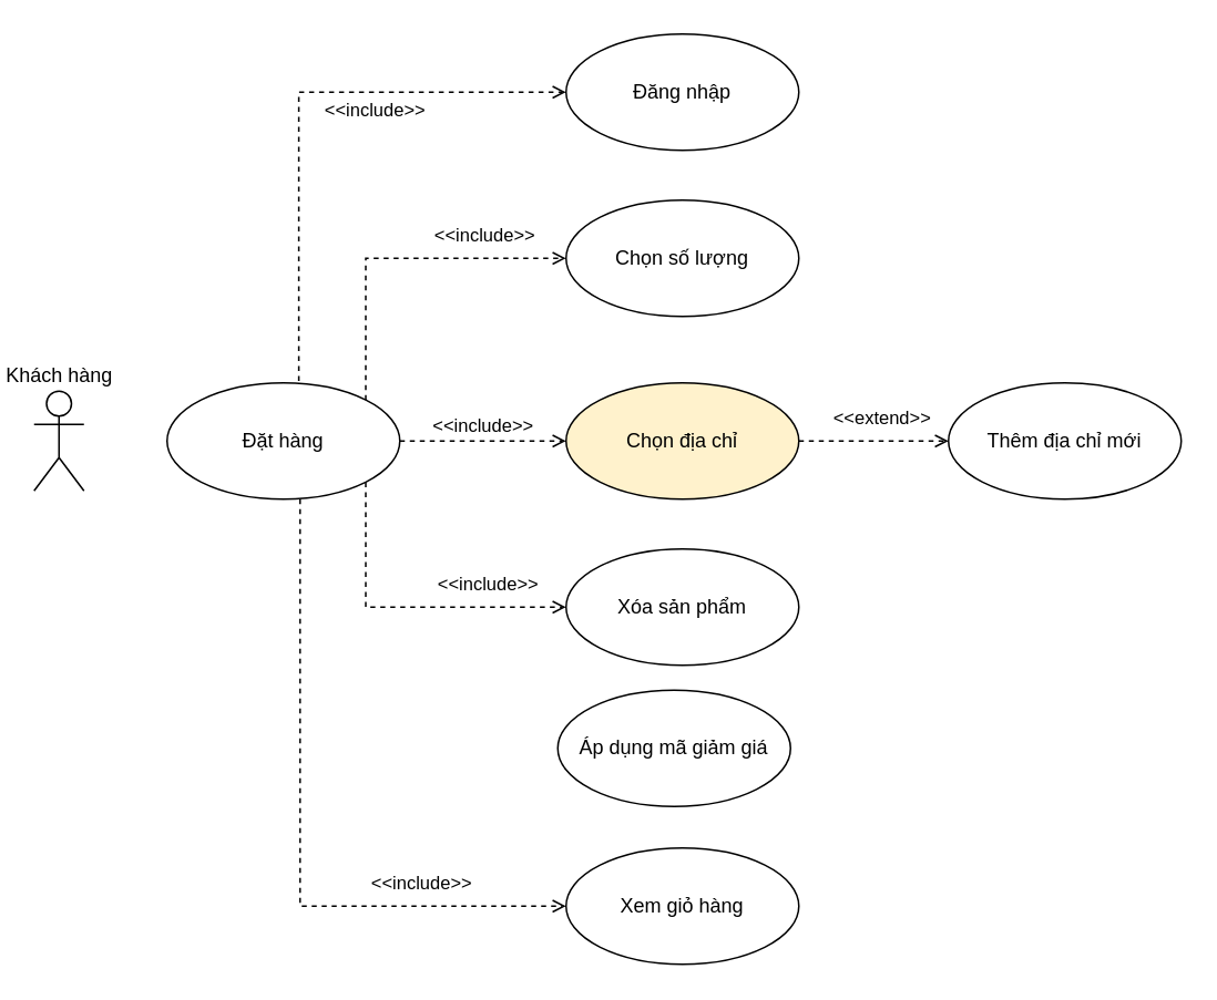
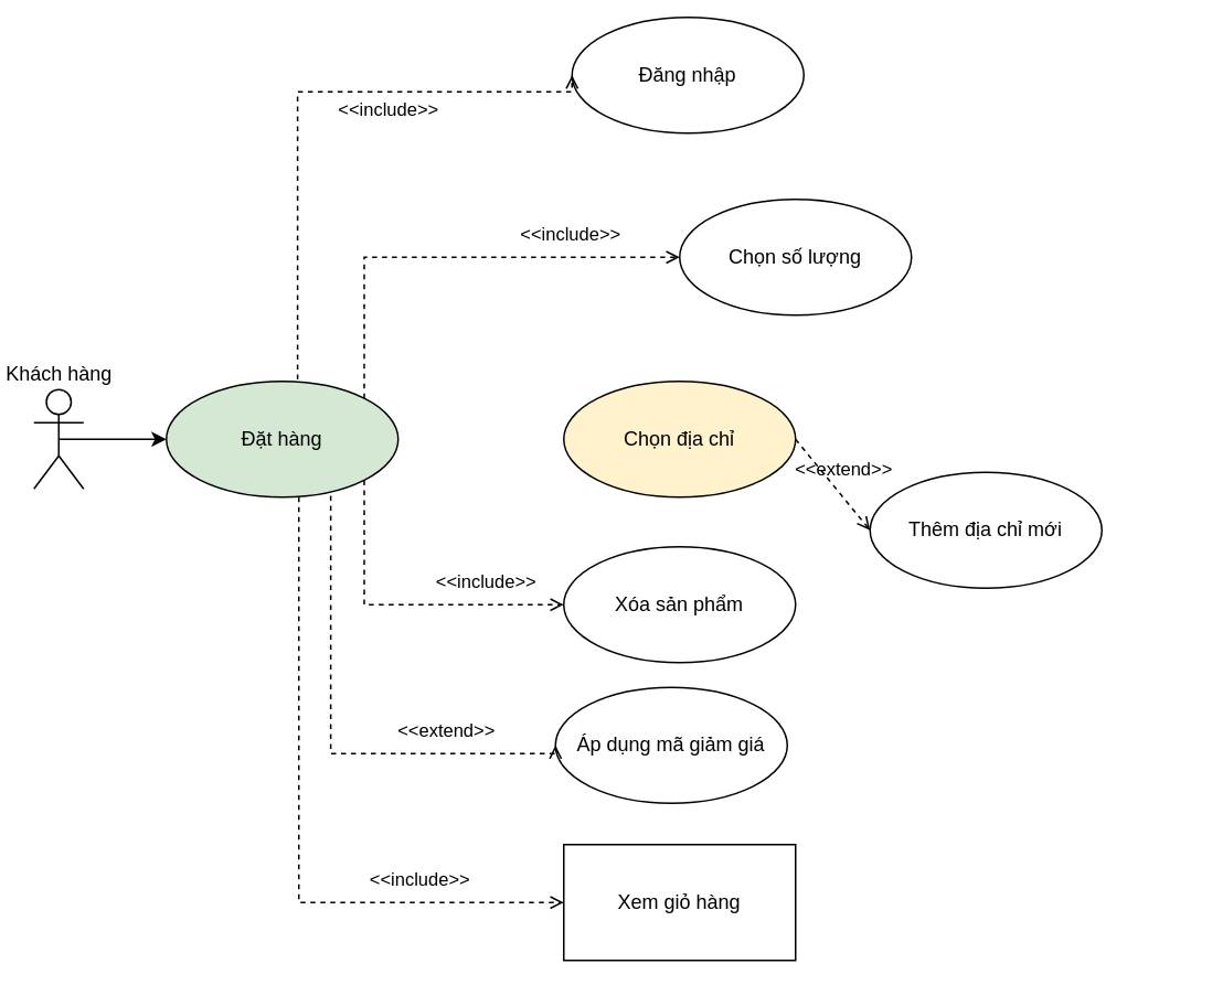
- <mxCell id="12" value="Đăng nhập" style="ellipse;whiteSpace=wrap;html=1;" vertex="1" parent="1"><mxGeometry x="340" y="20" width="140" height="70" as="geometry" /></mxCell>
+ <mxCell id="12" value="Đăng nhập" style="ellipse;whiteSpace=wrap;html=1;" vertex="1" parent="1"><mxGeometry x="345" y="10" width="140" height="70" as="geometry" /></mxCell>
- <mxCell id="11" value="Chọn số lượng" style="ellipse;whiteSpace=wrap;html=1;" vertex="1" parent="1"><mxGeometry x="340" y="120" width="140" height="70" as="geometry" /></mxCell>
+ <mxCell id="11" value="Chọn số lượng" style="ellipse;whiteSpace=wrap;html=1;" vertex="1" parent="1"><mxGeometry x="410" y="120" width="140" height="70" as="geometry" /></mxCell>
+ <mxCell id="2" style="rounded=0;orthogonalLoop=1;jettySize=auto;html=1;exitX=0.5;exitY=0.5;exitDx=0;exitDy=0;exitPerimeter=0;" edge="1" parent="1" source="3" target="4"><mxGeometry relative="1" as="geometry" /></mxCell>
- <mxCell id="4" value="Đặt hàng" style="ellipse;whiteSpace=wrap;html=1;" vertex="1" parent="1"><mxGeometry x="100" y="230" width="140" height="70" as="geometry" /></mxCell>
+ <mxCell id="4" value="Đặt hàng" style="ellipse;whiteSpace=wrap;html=1;fillColor=#d5e8d4;" vertex="1" parent="1"><mxGeometry x="100" y="230" width="140" height="70" as="geometry" /></mxCell>
- <mxCell id="6" value="&amp;lt;&amp;lt;include&amp;gt;&amp;gt;" style="edgeStyle=none;html=1;endArrow=open;verticalAlign=bottom;dashed=1;labelBackgroundColor=none;rounded=0;exitX=1;exitY=0.5;exitDx=0;exitDy=0;entryX=0;entryY=0.5;entryDx=0;entryDy=0;" edge="1" parent="1" source="4" target="5"><mxGeometry width="160" relative="1" as="geometry"><mxPoint x="80" y="210" as="sourcePoint" /><mxPoint x="240" y="210" as="targetPoint" /></mxGeometry></mxCell>
- <mxCell id="17" value="Thêm địa chỉ mới" style="ellipse;whiteSpace=wrap;html=1;" vertex="1" parent="1"><mxGeometry x="570" y="230" width="140" height="70" as="geometry" /></mxCell>
+ <mxCell id="17" value="Thêm địa chỉ mới" style="ellipse;whiteSpace=wrap;html=1;" vertex="1" parent="1"><mxGeometry x="525" y="285" width="140" height="70" as="geometry" /></mxCell>
+ <mxCell id="16" value="&amp;lt;&amp;lt;extend&amp;gt;&amp;gt;" style="edgeStyle=elbowEdgeStyle;html=1;endArrow=open;verticalAlign=bottom;dashed=1;labelBackgroundColor=none;rounded=0;exitX=0.709;exitY=0.989;exitDx=0;exitDy=0;entryX=0;entryY=0.5;entryDx=0;entryDy=0;elbow=vertical;exitPerimeter=0;" edge="1" parent="1" source="4" target="15"><mxGeometry x="0.524" y="5" width="160" relative="1" as="geometry"><mxPoint x="229" y="300" as="sourcePoint" /><mxPoint x="350" y="375" as="targetPoint" /><Array as="points"><mxPoint x="270" y="455" /></Array><mxPoint as="offset" /></mxGeometry></mxCell>
- <mxCell id="8" value="Xem giỏ hàng" style="ellipse;whiteSpace=wrap;html=1;" vertex="1" parent="1"><mxGeometry x="340" y="510" width="140" height="70" as="geometry" /></mxCell>
+ <mxCell id="8" value="Xem giỏ hàng" style="whiteSpace=wrap;html=1;rounded=0;" vertex="1" parent="1"><mxGeometry x="340" y="510" width="140" height="70" as="geometry" /></mxCell>
